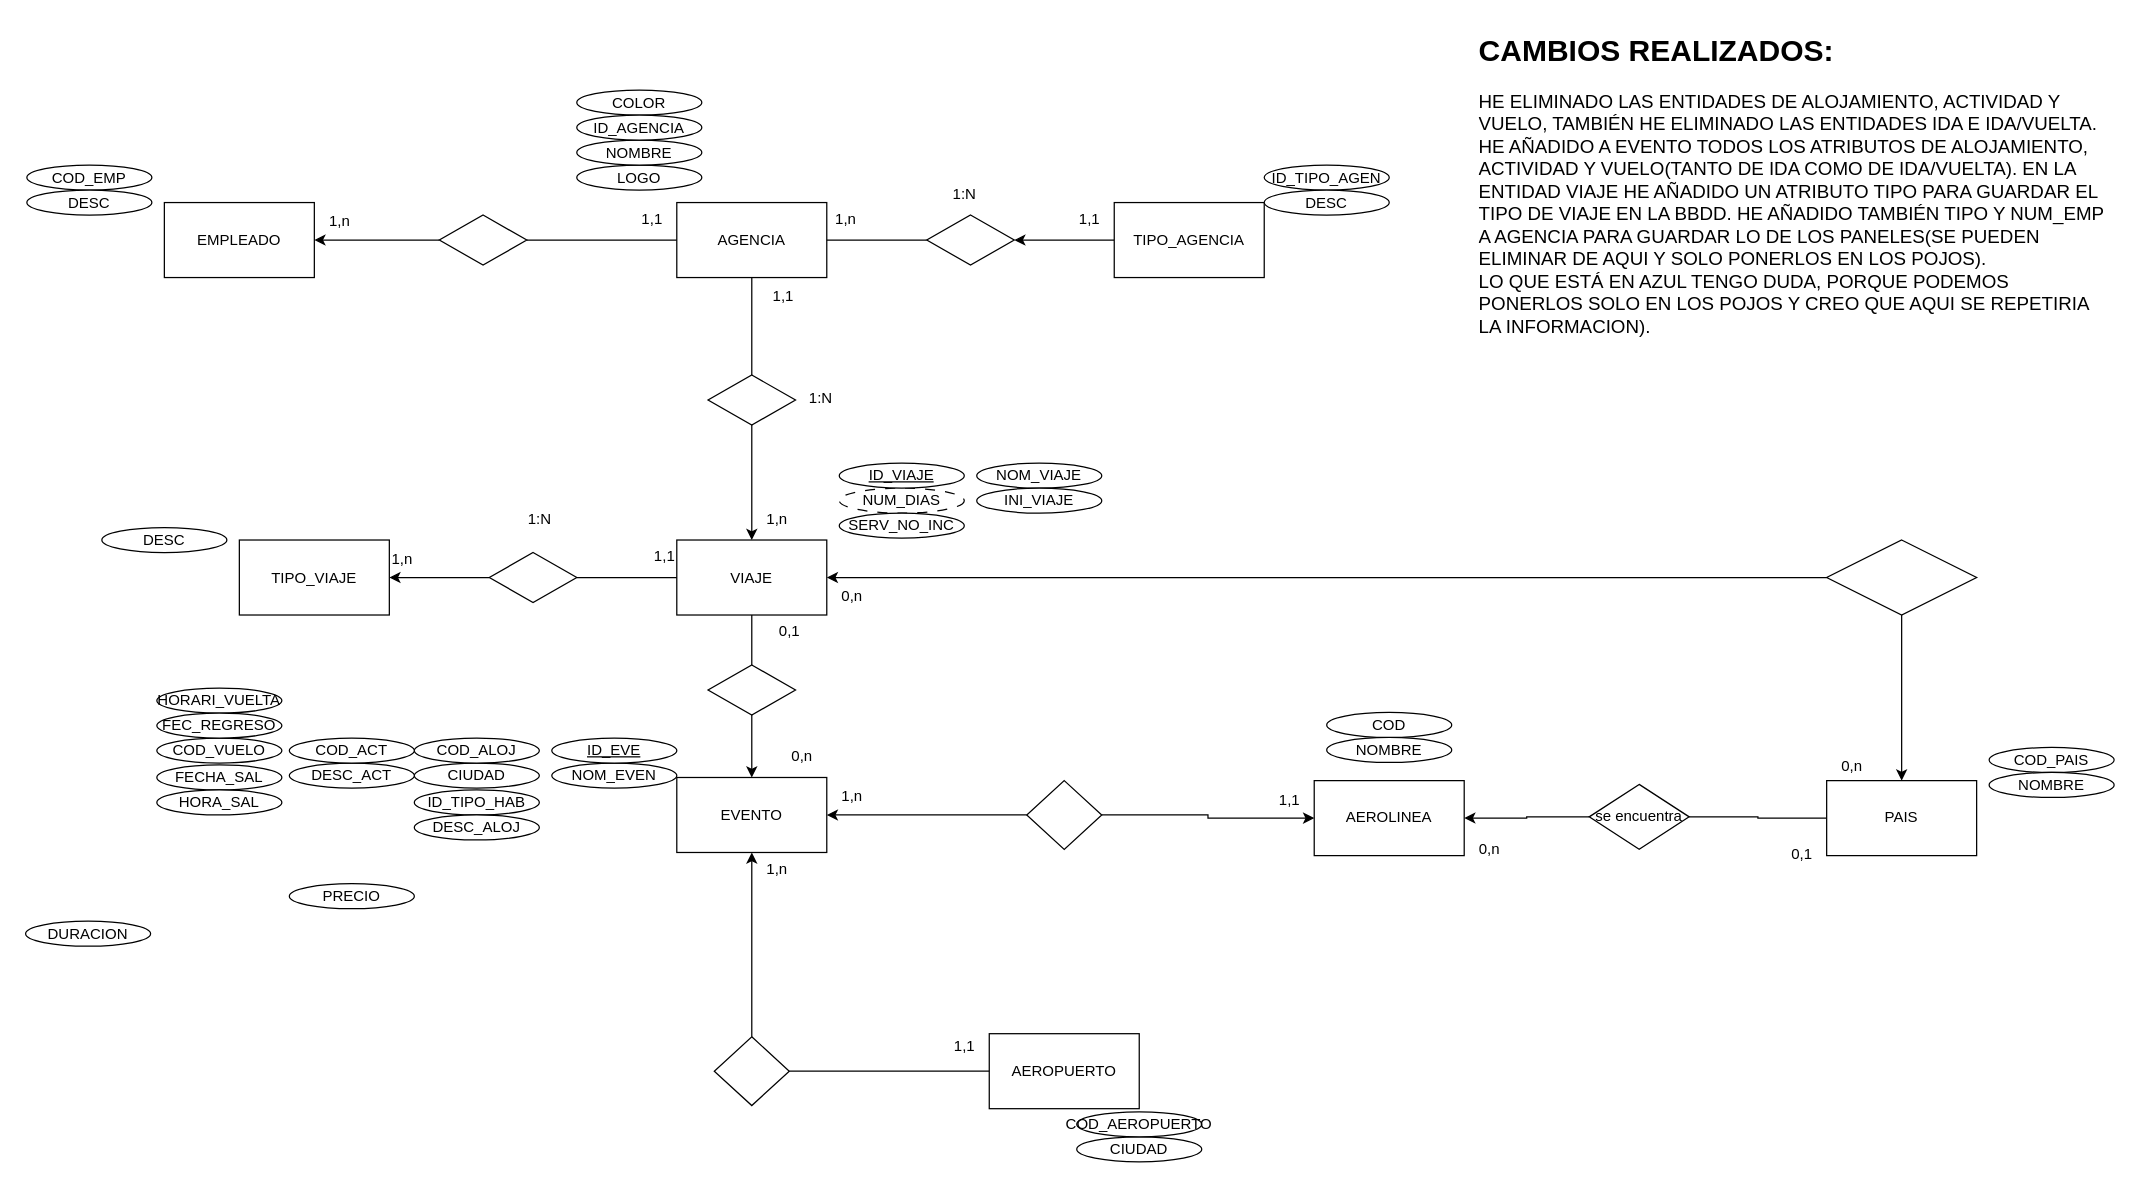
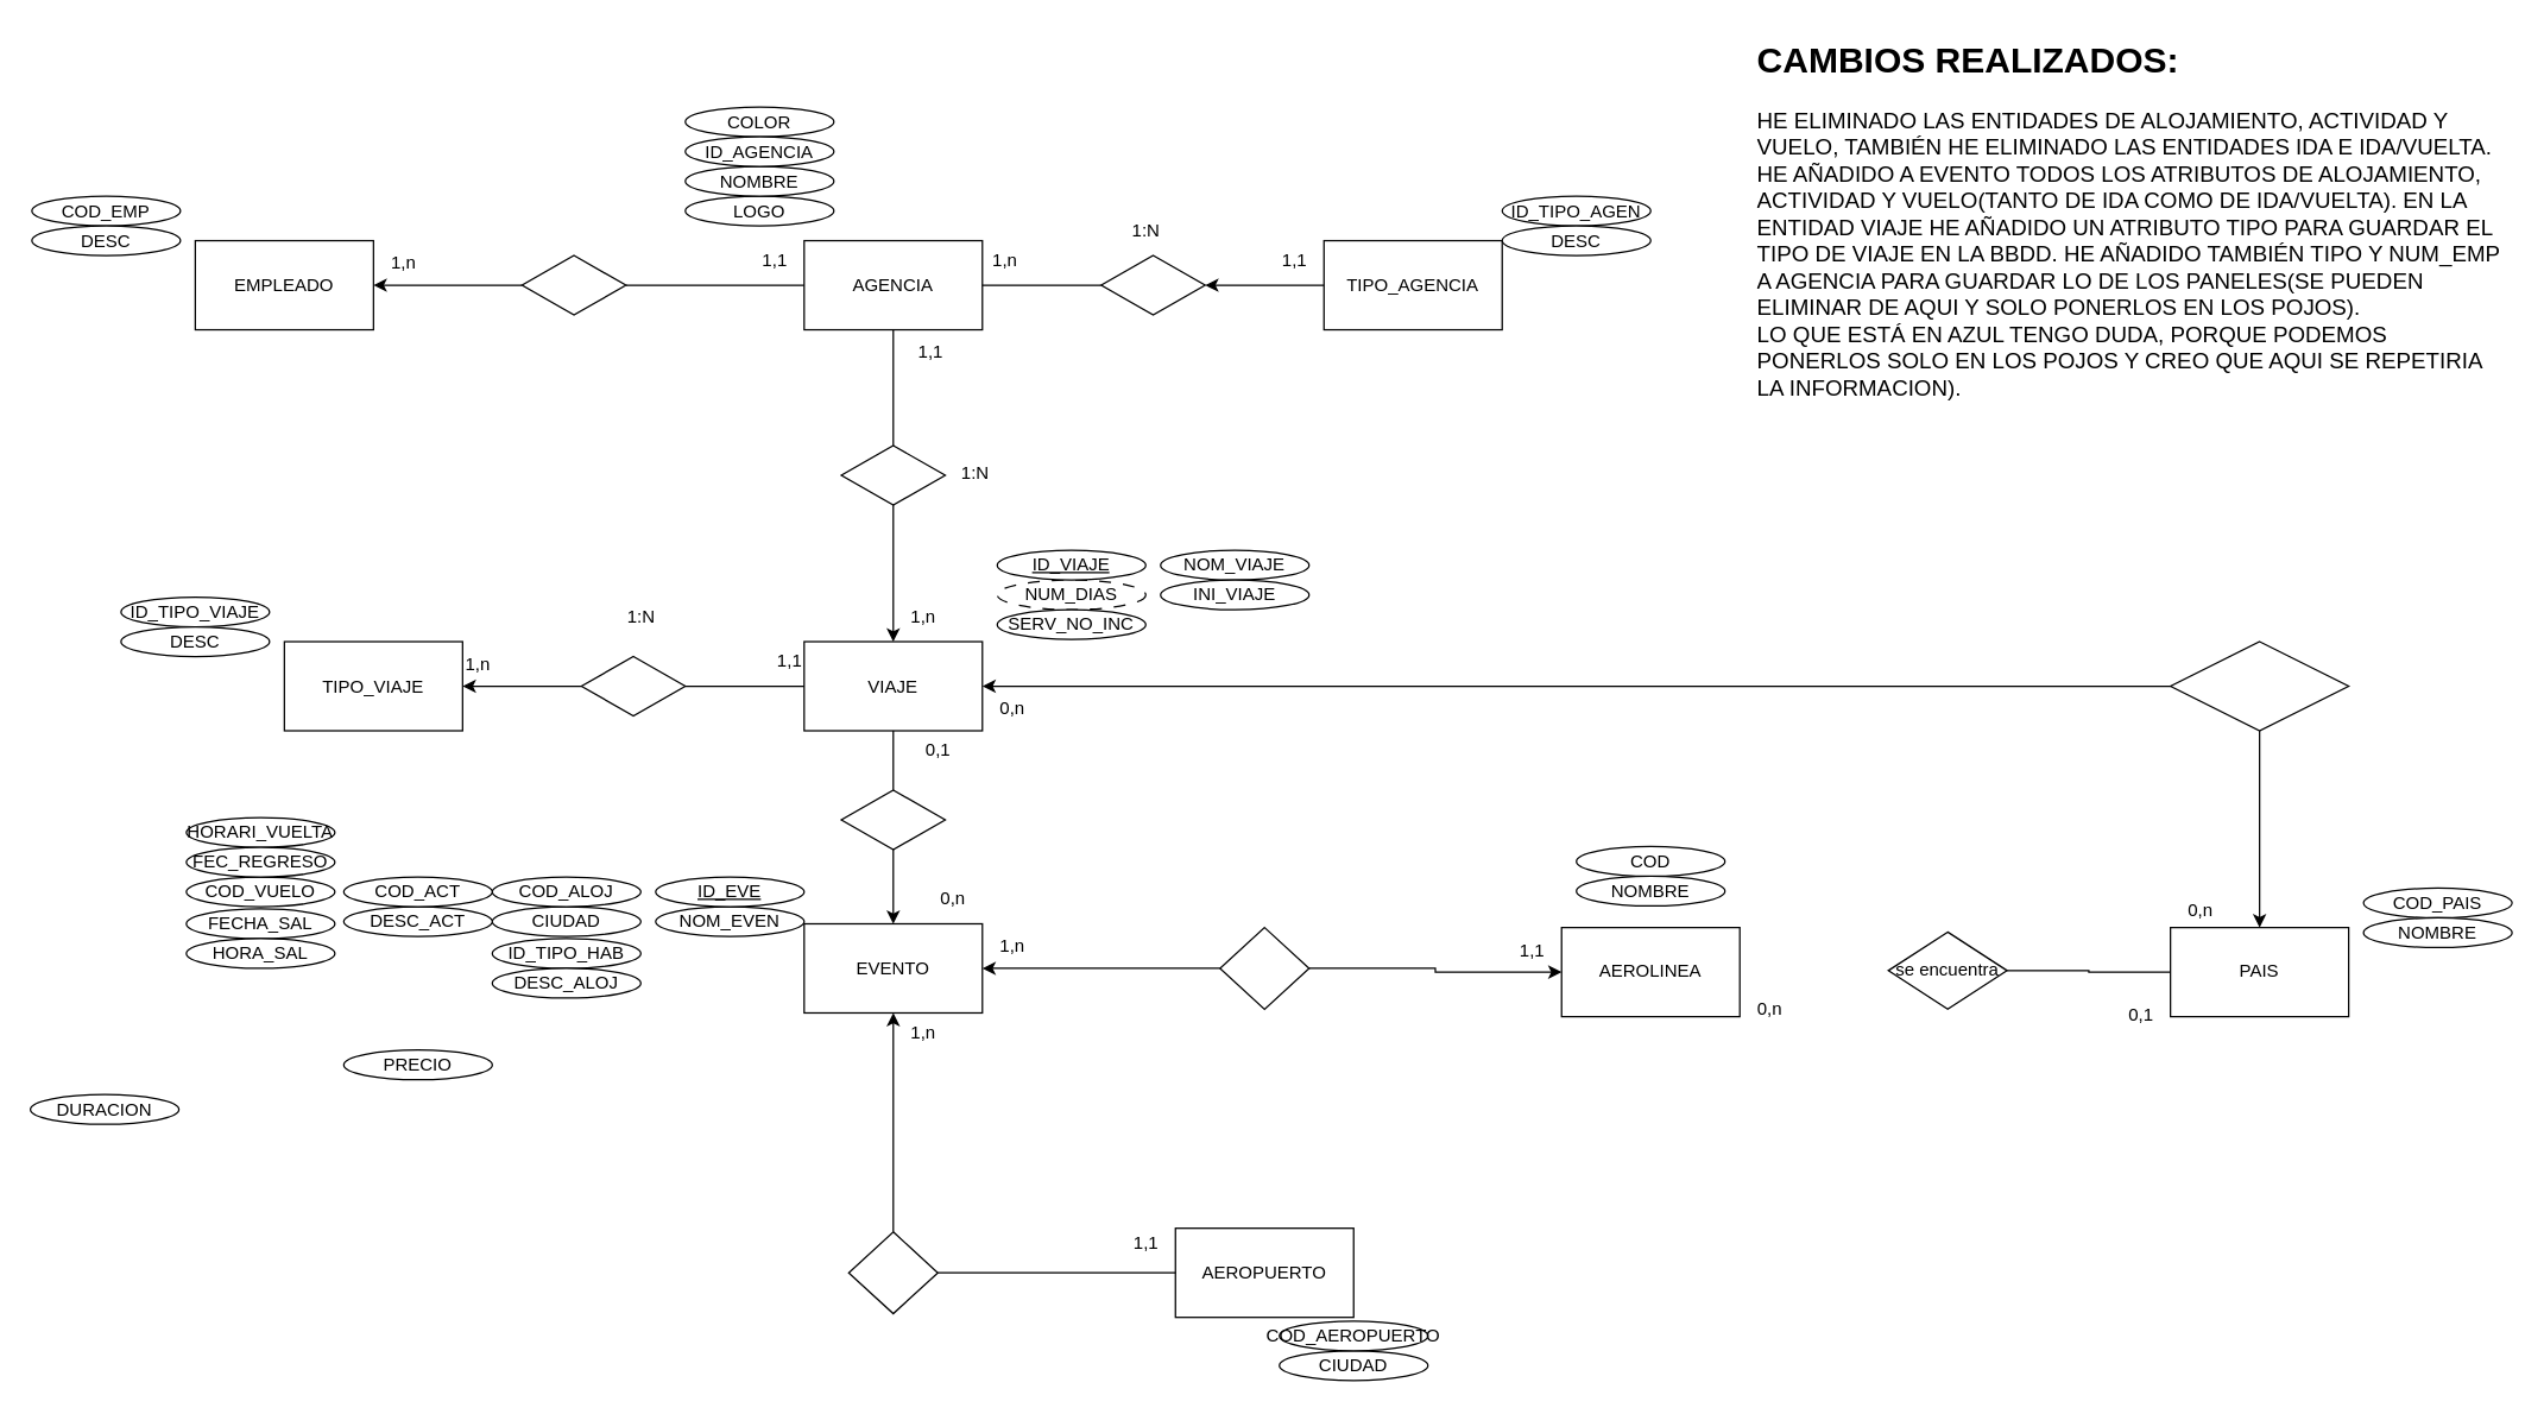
+ <mxCell id="62" value="ID_TIPO_VIAJE" style="ellipse;whiteSpace=wrap;html=1;" vertex="1" parent="1"><mxGeometry x="81" y="401.514" width="100" height="20" as="geometry" /></mxCell>
- <mxCell id="42" value="" style="edgeStyle=orthogonalEdgeStyle;rounded=0;orthogonalLoop=1;jettySize=auto;html=1;endArrow=none;startFill=1;startArrow=classic;" edge="1" parent="1" source="43" target="10"><mxGeometry relative="1" as="geometry" /></mxCell>
